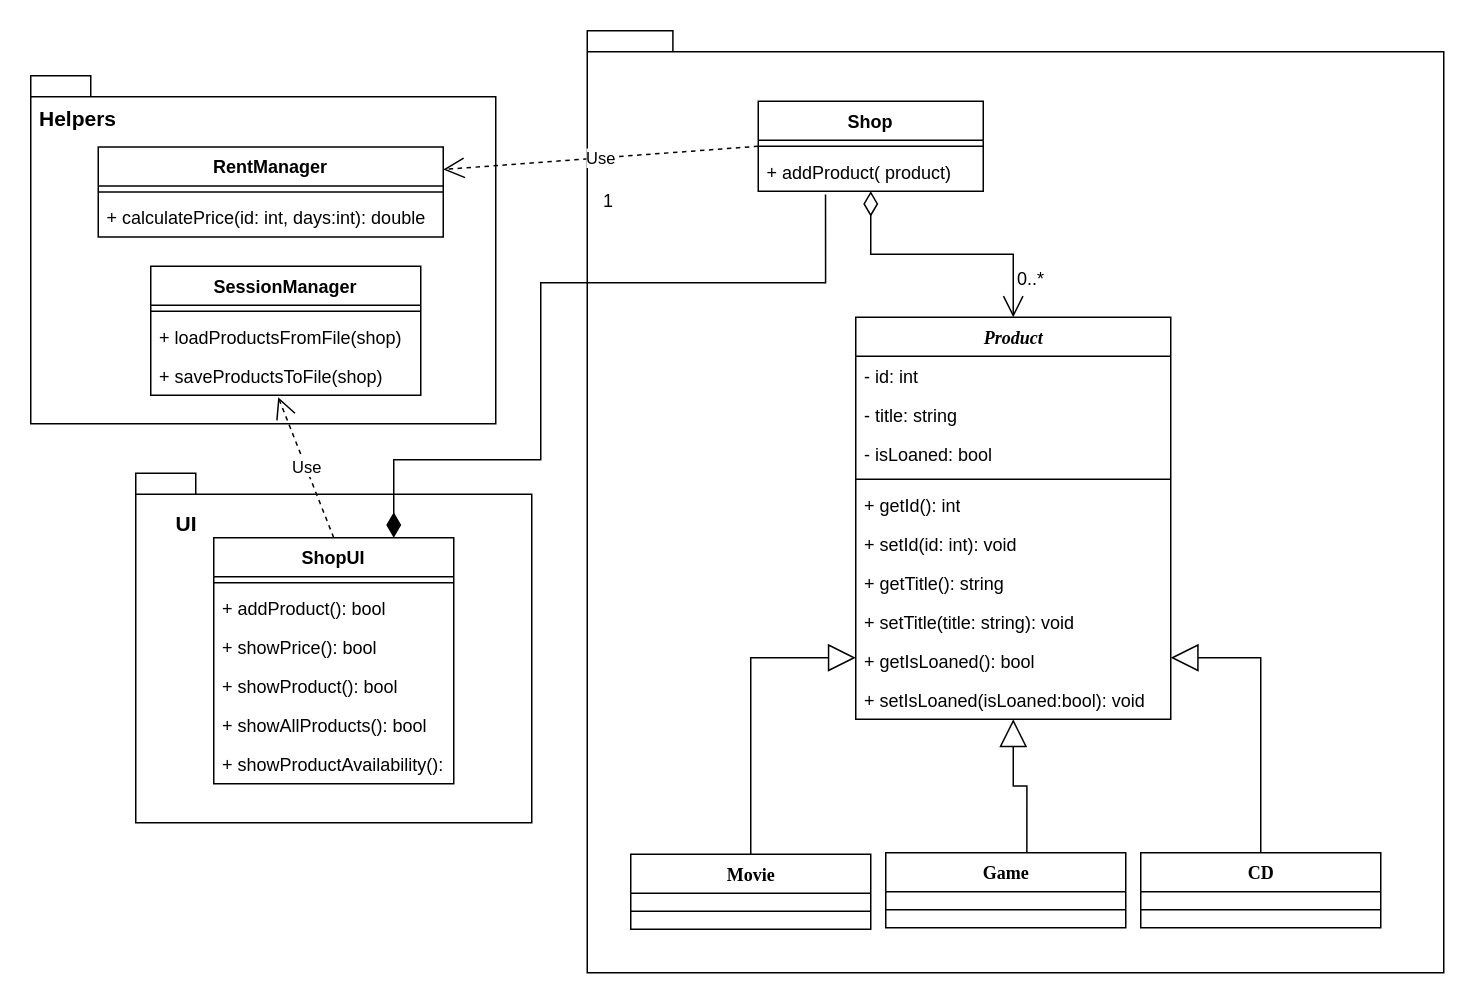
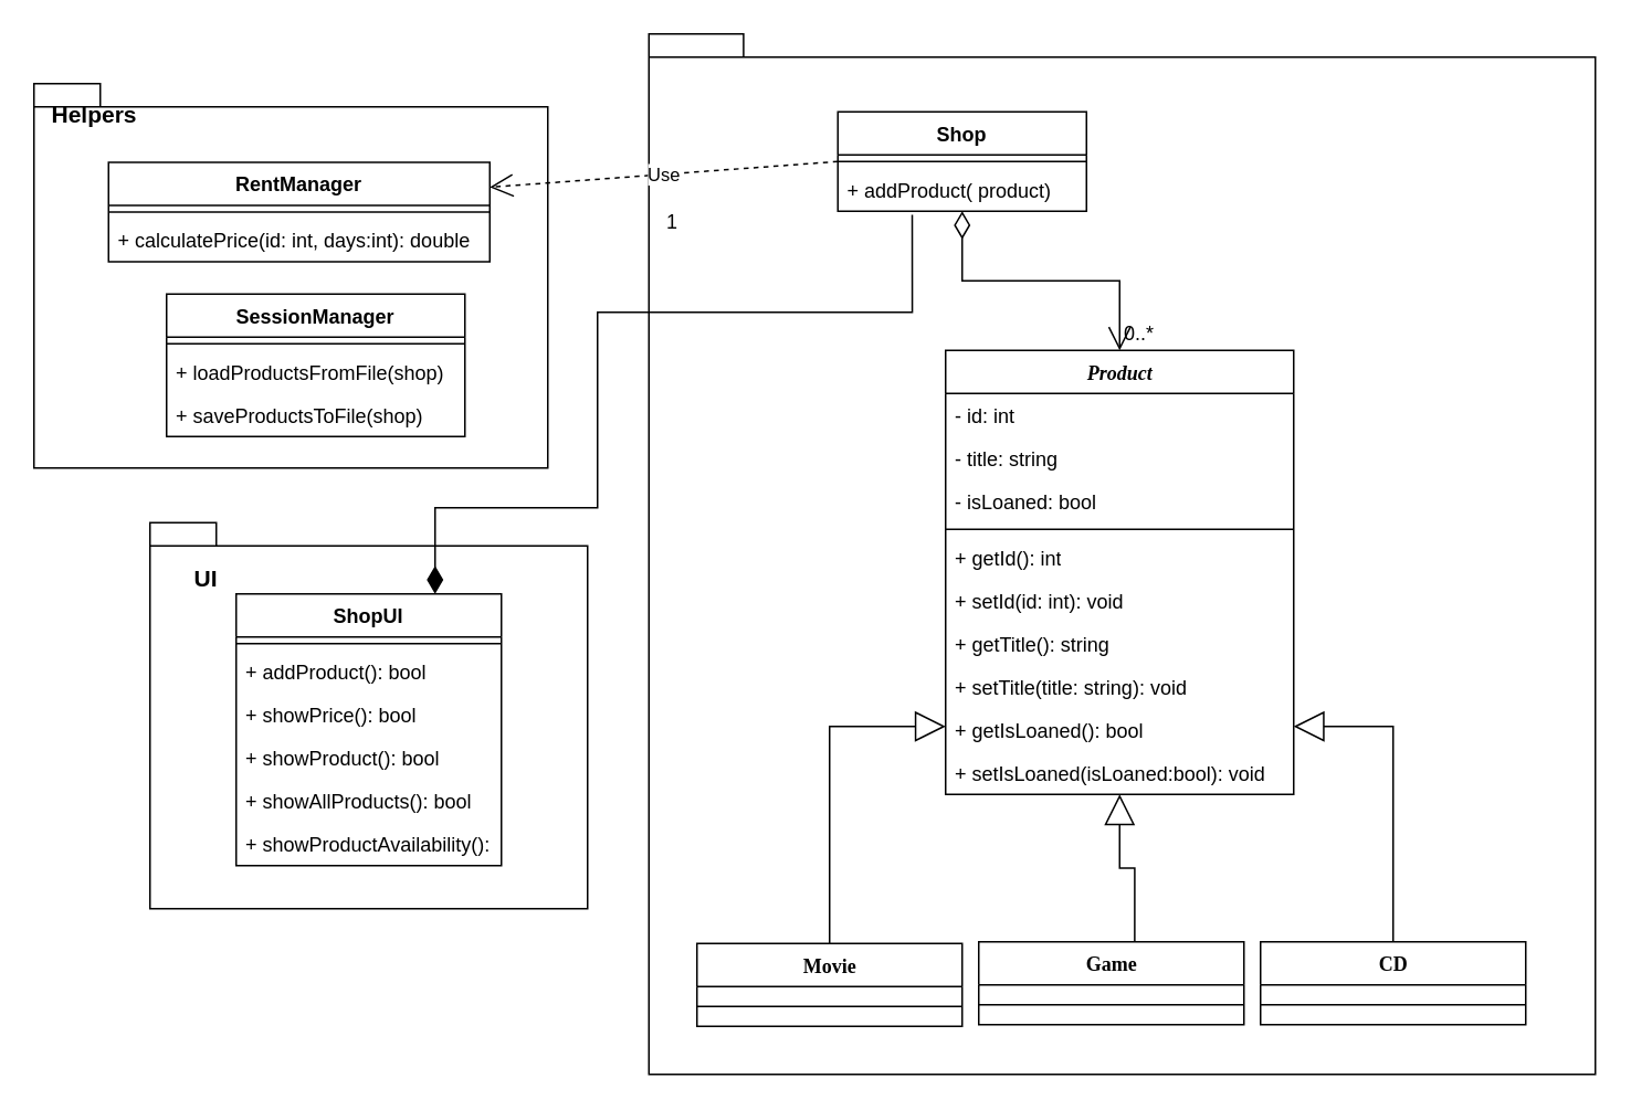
- <mxCell id="48" value="Helpers" style="text;html=1;resizable=0;points=[];autosize=1;align=left;verticalAlign=top;spacingTop=-4;fontStyle=1;fontSize=14;" parent="1" vertex="1"><mxGeometry x="24" y="68" width="60" height="20" as="geometry" /></mxCell>
+ <mxCell id="48" value="Helpers" style="text;html=1;resizable=0;points=[];autosize=1;align=left;verticalAlign=top;spacingTop=-4;fontStyle=1;fontSize=14;" parent="1" vertex="1"><mxGeometry x="29" y="58" width="60" height="20" as="geometry" /></mxCell>
- <mxCell id="29" value="0..*" style="text;html=1;resizable=0;points=[];autosize=1;align=left;verticalAlign=top;spacingTop=-4;" parent="1" vertex="1"><mxGeometry x="676" y="176" width="30" height="20" as="geometry" /></mxCell>
+ <mxCell id="29" value="0..*" style="text;html=1;resizable=0;points=[];autosize=1;align=left;verticalAlign=top;spacingTop=-4;" parent="1" vertex="1"><mxGeometry x="676" y="191" width="30" height="20" as="geometry" /></mxCell>
- <mxCell id="47" value="Use" style="endArrow=open;endSize=12;dashed=1;html=1;entryX=0.472;entryY=1.048;entryDx=0;entryDy=0;entryPerimeter=0;exitX=0.5;exitY=0;exitDx=0;exitDy=0;" parent="1" source="34" target="46" edge="1"><mxGeometry width="160" relative="1" as="geometry"><mxPoint x="260" y="515" as="sourcePoint" /><mxPoint x="420" y="515" as="targetPoint" /></mxGeometry></mxCell>
